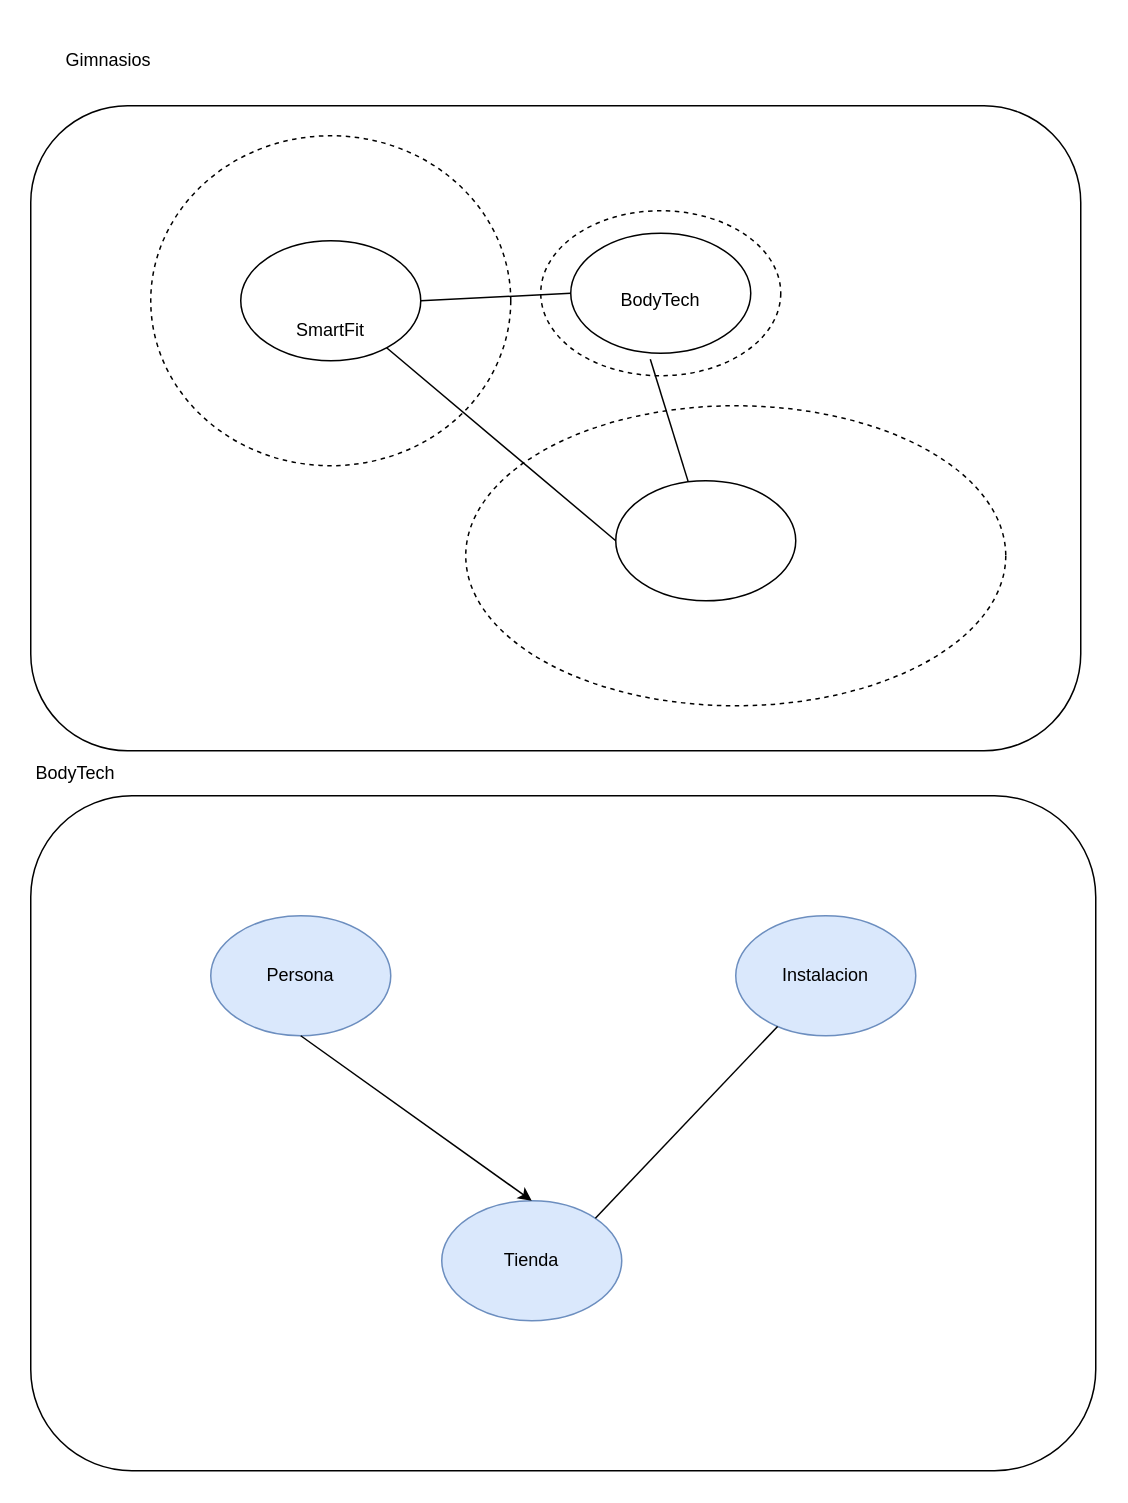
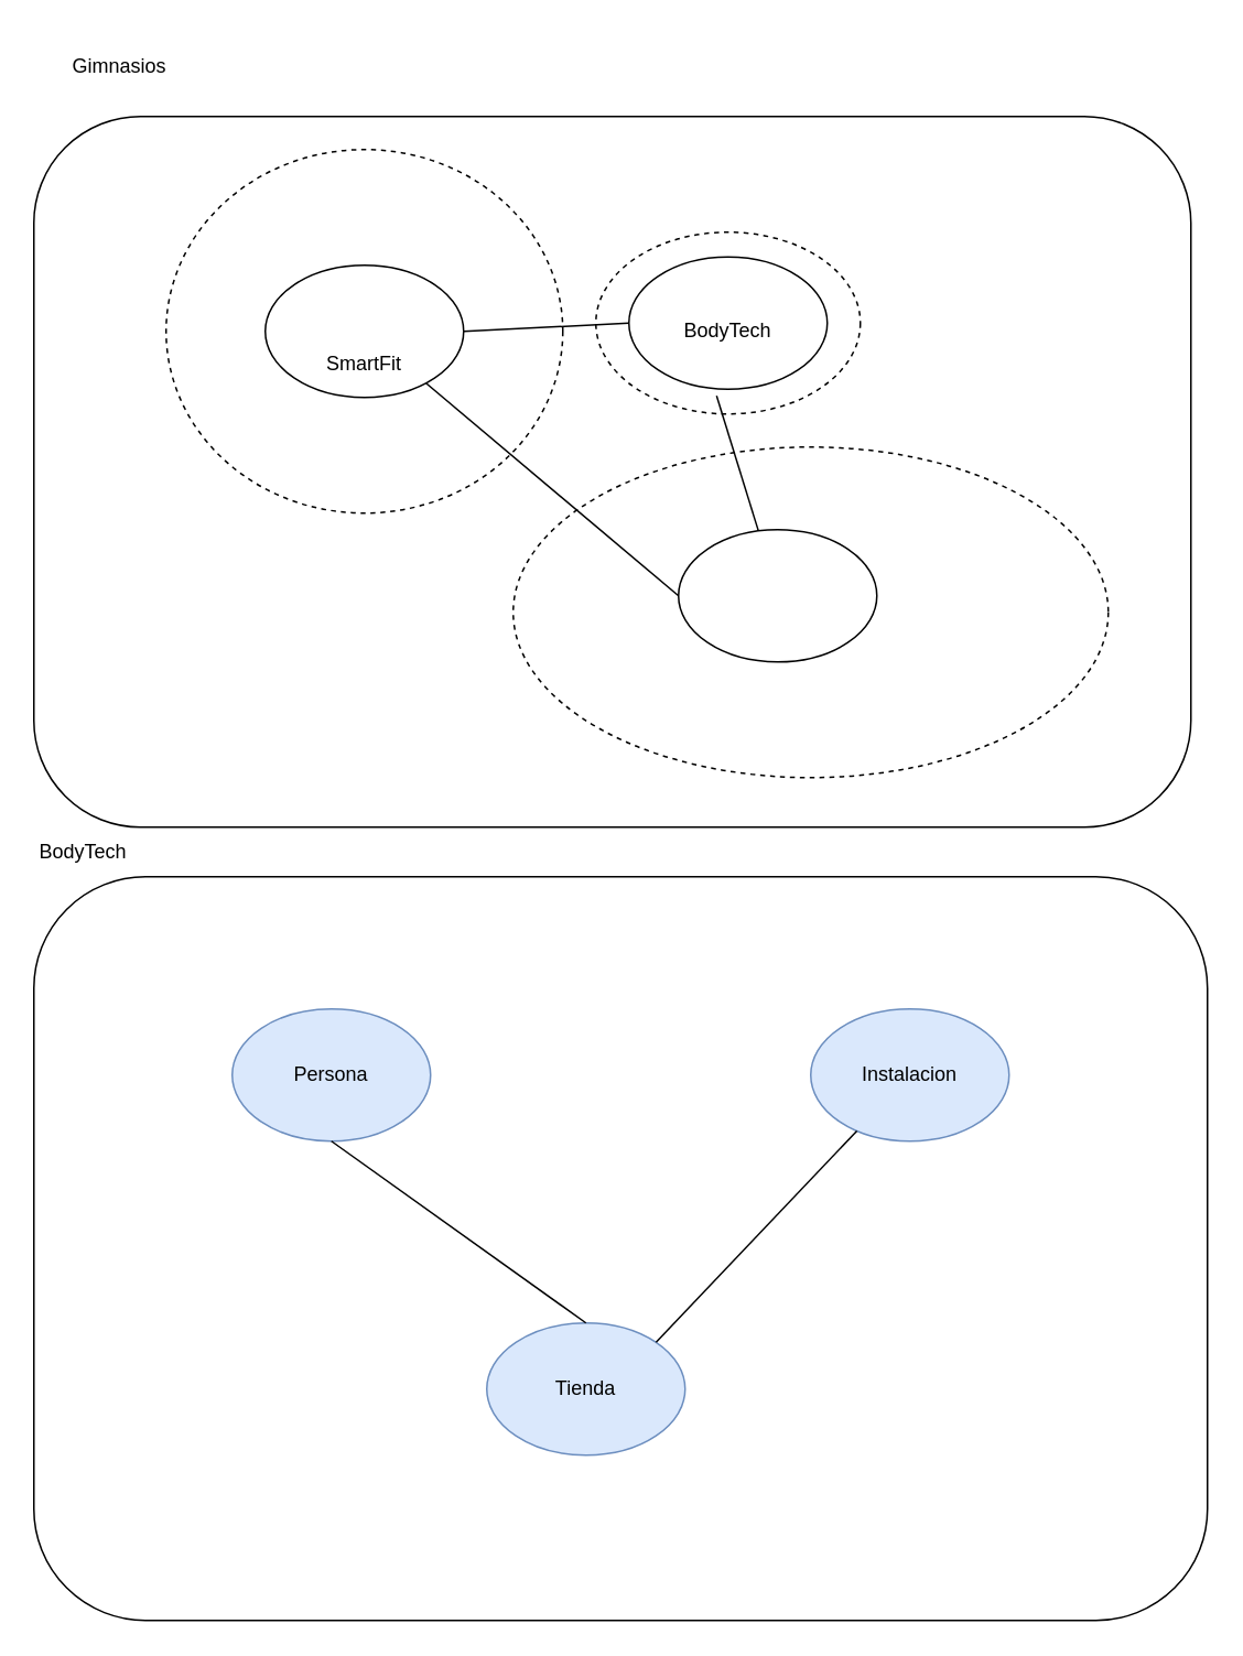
- <mxCell id="19" value="" style="endArrow=classic;html=1;rounded=0;exitX=0.5;exitY=1;exitDx=0;exitDy=0;entryX=0.5;entryY=0;entryDx=0;entryDy=0;" parent="1" source="16" target="18" edge="1"><mxGeometry width="50" height="50" relative="1" as="geometry"><mxPoint x="210" y="640" as="sourcePoint" /><mxPoint x="260" y="590" as="targetPoint" /></mxGeometry></mxCell>
+ <mxCell id="19" value="" style="endArrow=none;html=1;rounded=0;exitX=0.5;exitY=1;exitDx=0;exitDy=0;entryX=0.5;entryY=0;entryDx=0;entryDy=0;" parent="1" source="16" target="18" edge="1"><mxGeometry width="50" height="50" relative="1" as="geometry"><mxPoint x="210" y="640" as="sourcePoint" /><mxPoint x="260" y="590" as="targetPoint" /></mxGeometry></mxCell>
